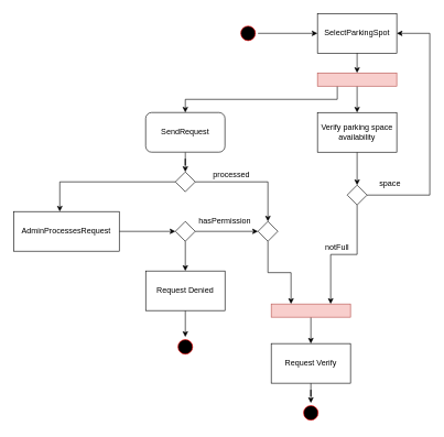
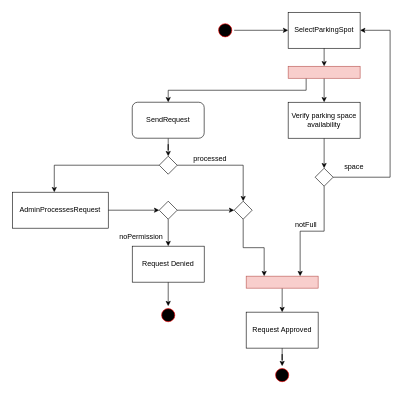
- <mxCell id="25" value="hasPermission" style="text;html=1;align=center;verticalAlign=middle;whiteSpace=wrap;rounded=0;" vertex="1" parent="1"><mxGeometry x="310" y="320" width="60" height="30" as="geometry" /></mxCell>
+ <mxCell id="24" value="noPermission" style="text;html=1;align=center;verticalAlign=middle;whiteSpace=wrap;rounded=0;" vertex="1" parent="1"><mxGeometry x="205" y="380" width="60" height="30" as="geometry" /></mxCell>
- <mxCell id="34" value="Request Verify" style="rounded=0;whiteSpace=wrap;html=1;" vertex="1" parent="1"><mxGeometry x="410" y="520" width="120" height="60" as="geometry" /></mxCell>
+ <mxCell id="34" value="Request Approved" style="rounded=0;whiteSpace=wrap;html=1;" vertex="1" parent="1"><mxGeometry x="410" y="520" width="120" height="60" as="geometry" /></mxCell>
